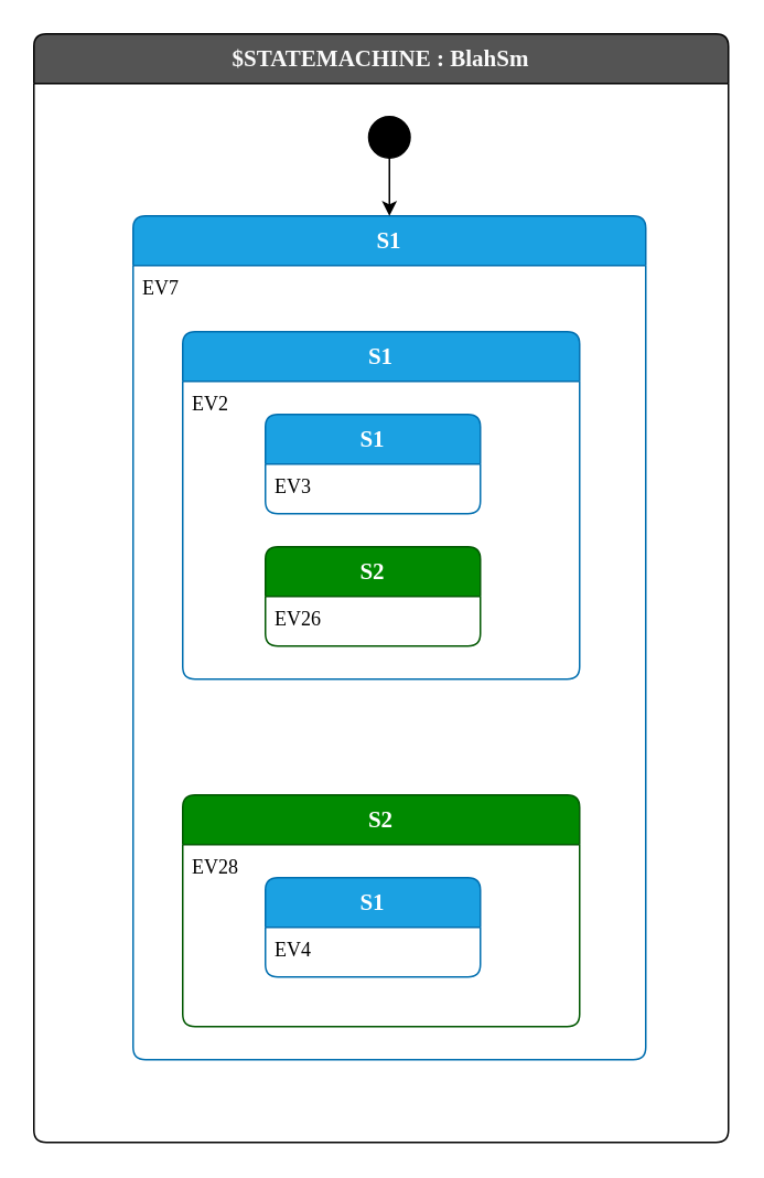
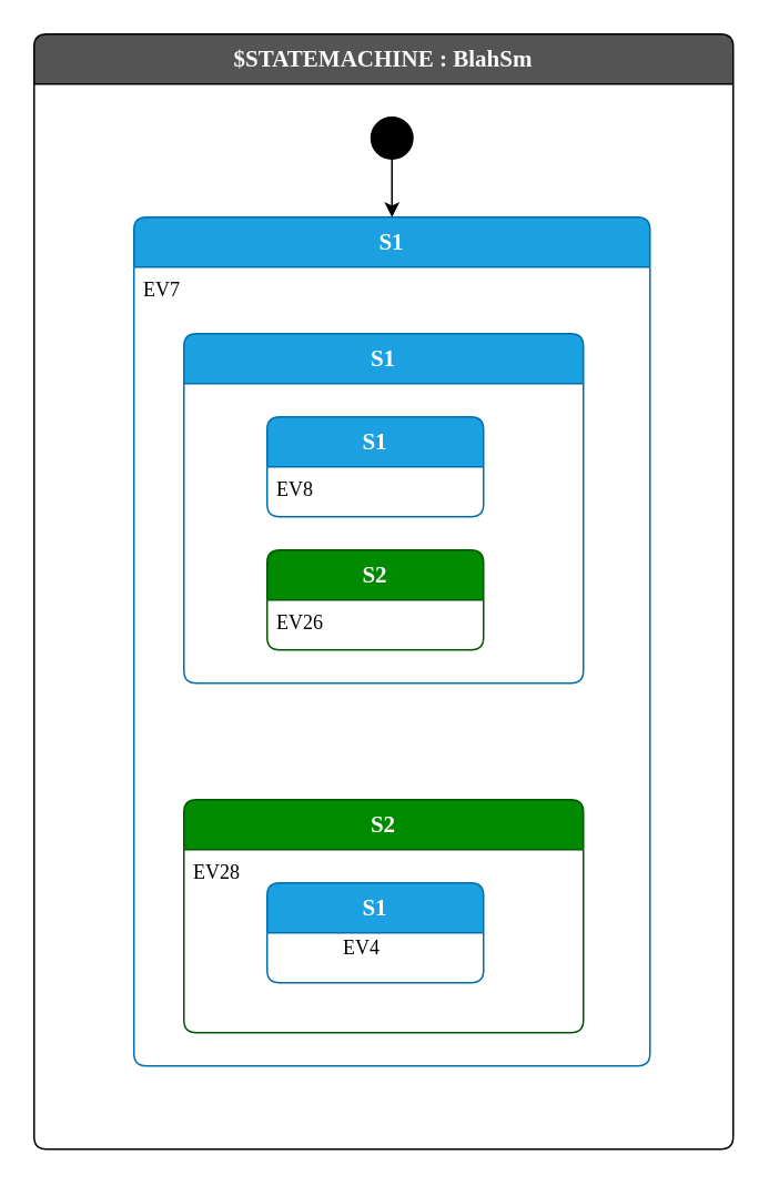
- <mxCell id="8" value="EV2" style="fontFamily=Lucida Console;align=left;verticalAlign=top;fillColor=none;gradientColor=none;strokeColor=none;rounded=0;spacingLeft=4;resizable=0;movable=0;deletable=0;rotatable=0;autosize=1;" vertex="1" connectable="0" parent="7"><mxGeometry y="30" width="50" height="30" as="geometry" /></mxCell>
- <mxCell id="10" value="EV3" style="fontFamily=Lucida Console;align=left;verticalAlign=top;fillColor=none;gradientColor=none;strokeColor=none;rounded=0;spacingLeft=4;resizable=0;movable=0;deletable=0;rotatable=0;autosize=1;" vertex="1" connectable="0" parent="9"><mxGeometry y="30" width="50" height="30" as="geometry" /></mxCell>
+ <mxCell id="10" value="EV8" style="fontFamily=Lucida Console;align=left;verticalAlign=top;fillColor=none;gradientColor=none;strokeColor=none;rounded=0;spacingLeft=4;resizable=0;movable=0;deletable=0;rotatable=0;autosize=1;" vertex="1" connectable="0" parent="9"><mxGeometry y="30" width="50" height="30" as="geometry" /></mxCell>
- <mxCell id="16" value="EV4" style="fontFamily=Lucida Console;align=left;verticalAlign=top;fillColor=none;gradientColor=none;strokeColor=none;rounded=0;spacingLeft=4;resizable=0;movable=0;deletable=0;rotatable=0;autosize=1;" vertex="1" connectable="0" parent="15"><mxGeometry y="30" width="50" height="30" as="geometry" /></mxCell>
+ <mxCell id="16" value="EV4" style="fontFamily=Lucida Console;align=left;verticalAlign=top;fillColor=none;gradientColor=none;strokeColor=none;rounded=0;spacingLeft=4;resizable=0;movable=0;deletable=0;rotatable=0;autosize=1;" vertex="1" connectable="0" parent="15"><mxGeometry x="40" y="25" width="50" height="30" as="geometry" /></mxCell>
